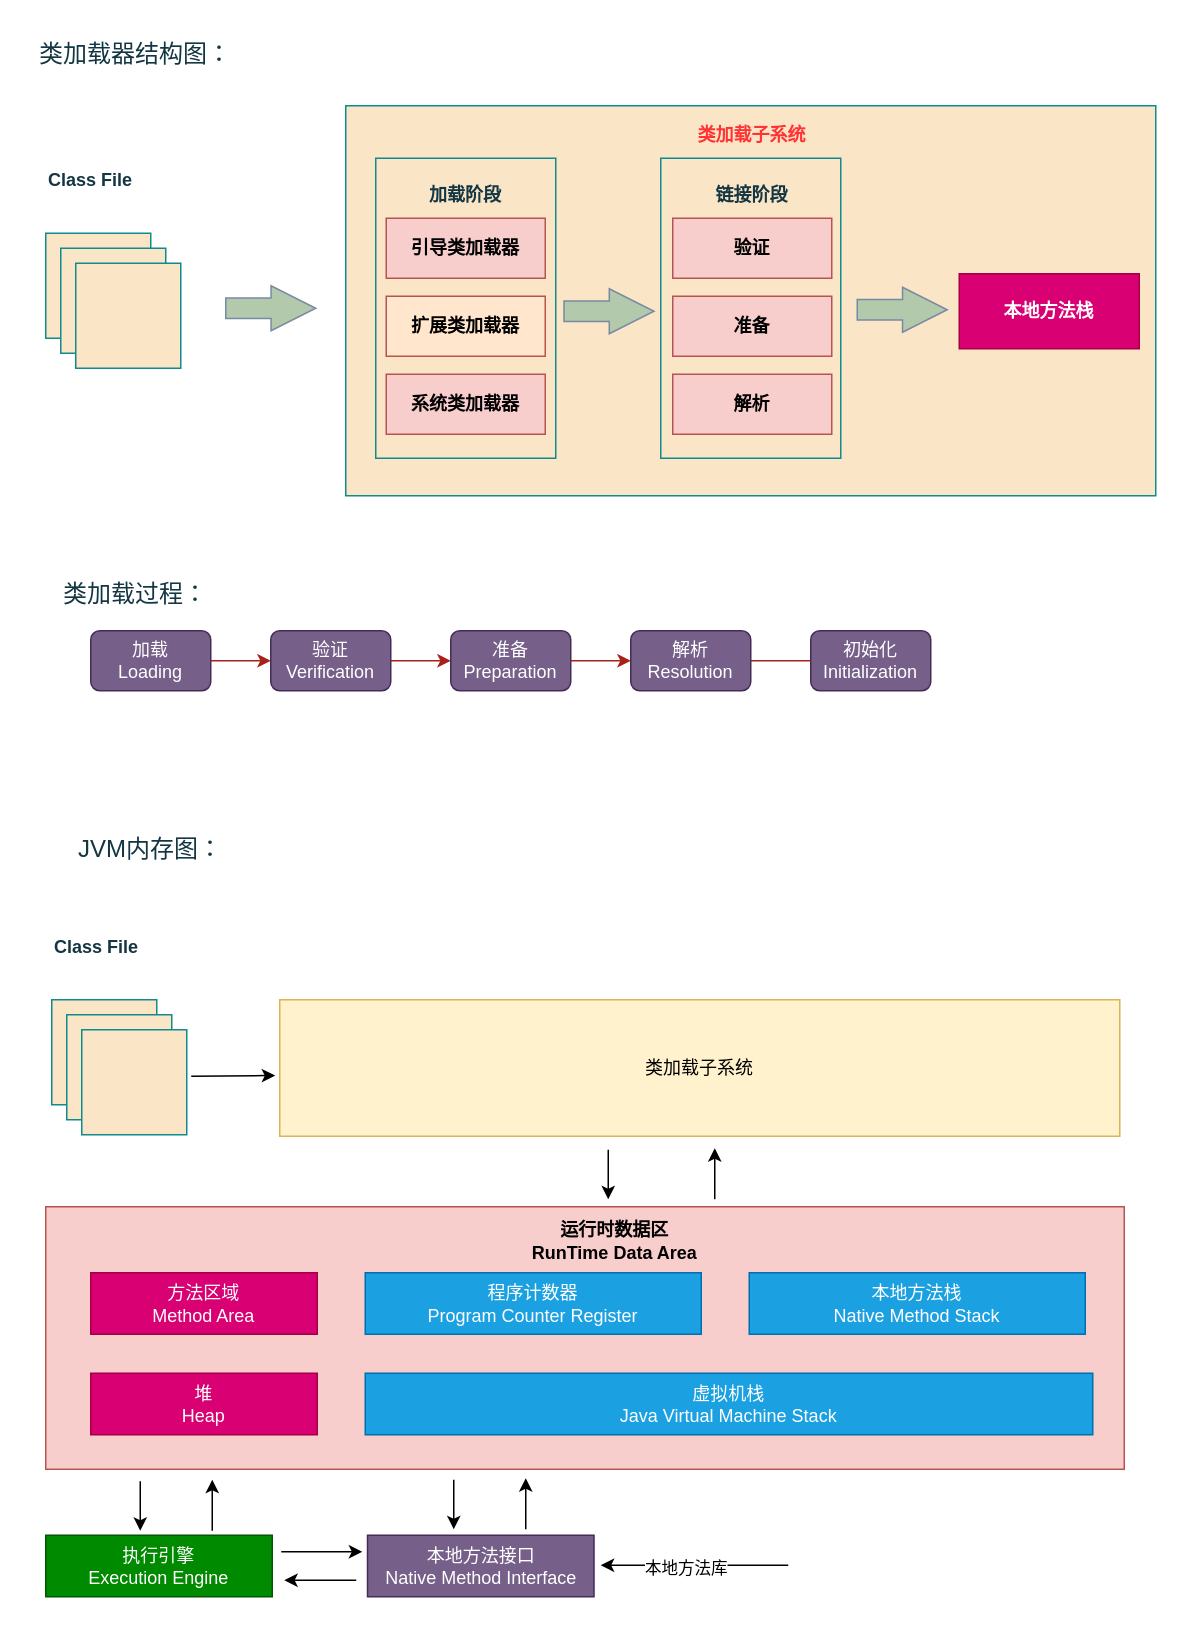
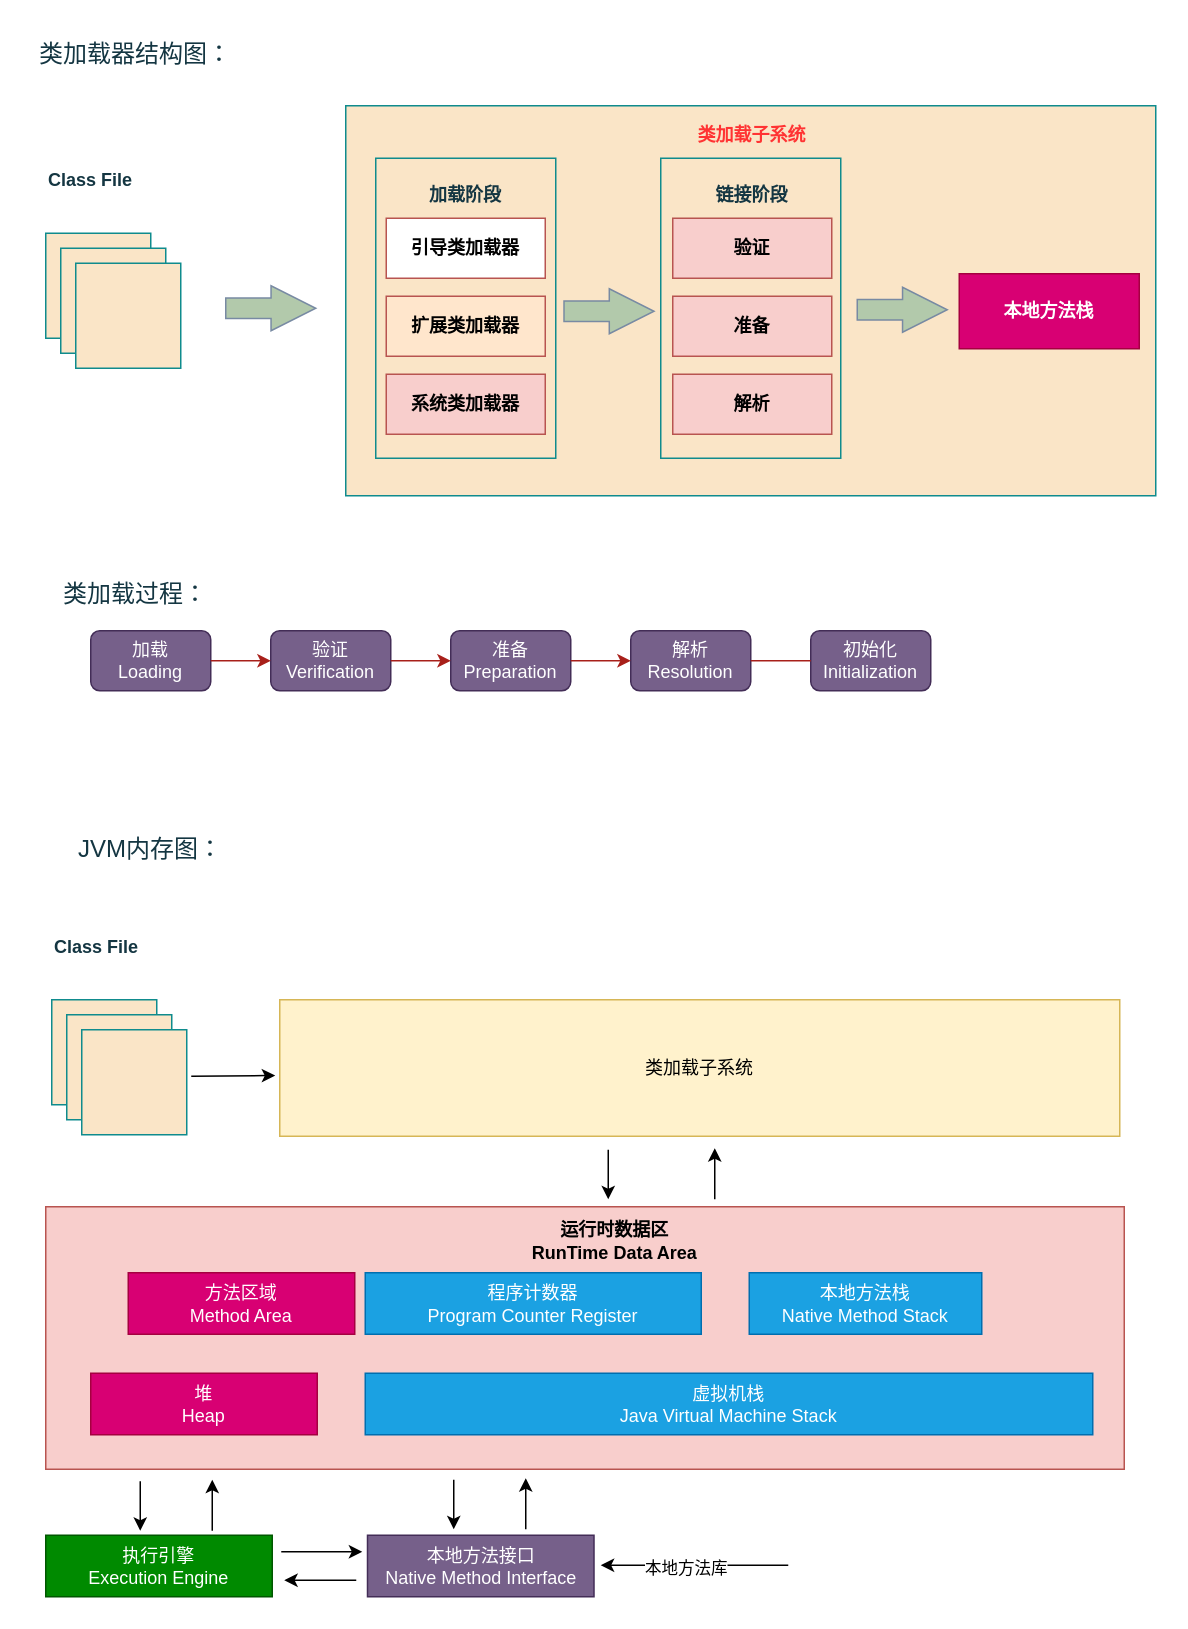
- <mxCell id="13" value="引导类加载器" style="rounded=0;whiteSpace=wrap;html=1;labelBackgroundColor=none;fillColor=#f8cecc;strokeColor=#b85450;fontStyle=1" parent="2" vertex="1"><mxGeometry x="227" y="75" width="106" height="40" as="geometry" /></mxCell>
+ <mxCell id="13" value="引导类加载器" style="rounded=0;whiteSpace=wrap;html=1;labelBackgroundColor=none;fillColor=#ffffff;strokeColor=#b85450;fontStyle=1;" parent="2" vertex="1"><mxGeometry x="227" y="75" width="106" height="40" as="geometry" /></mxCell>
- <mxCell id="43" value="方法区域&lt;br&gt;Method Area" style="rounded=0;whiteSpace=wrap;html=1;fillColor=#d80073;fontColor=#ffffff;strokeColor=#A50040;" vertex="1" parent="1"><mxGeometry x="60" y="848" width="151" height="41" as="geometry" /></mxCell>
+ <mxCell id="43" value="方法区域&lt;br&gt;Method Area" style="rounded=0;whiteSpace=wrap;html=1;fillColor=#d80073;fontColor=#ffffff;strokeColor=#A50040;" vertex="1" parent="1"><mxGeometry x="85" y="848" width="151" height="41" as="geometry" /></mxCell>
- <mxCell id="46" value="本地方法栈&lt;br&gt;Native Method Stack" style="rounded=0;whiteSpace=wrap;html=1;fillColor=#1ba1e2;fontColor=#ffffff;strokeColor=#006EAF;" vertex="1" parent="1"><mxGeometry x="499" y="848" width="224" height="41" as="geometry" /></mxCell>
+ <mxCell id="46" value="本地方法栈&lt;br&gt;Native Method Stack" style="rounded=0;whiteSpace=wrap;html=1;fillColor=#1ba1e2;fontColor=#ffffff;strokeColor=#006EAF;" vertex="1" parent="1"><mxGeometry x="499" y="848" width="155" height="41" as="geometry" /></mxCell>
